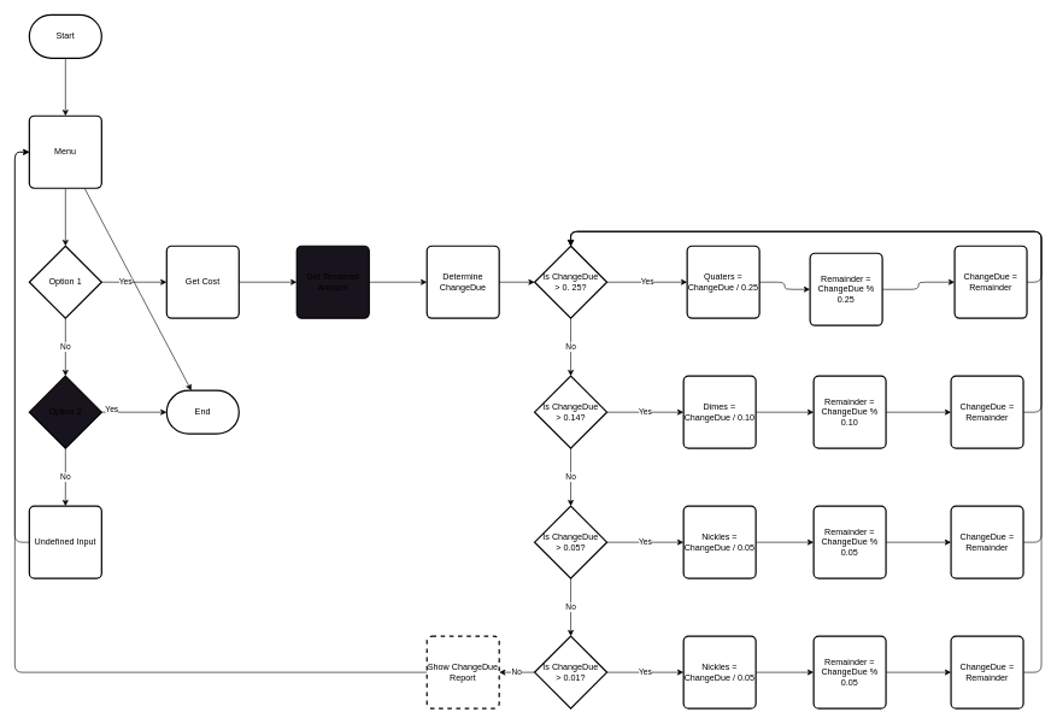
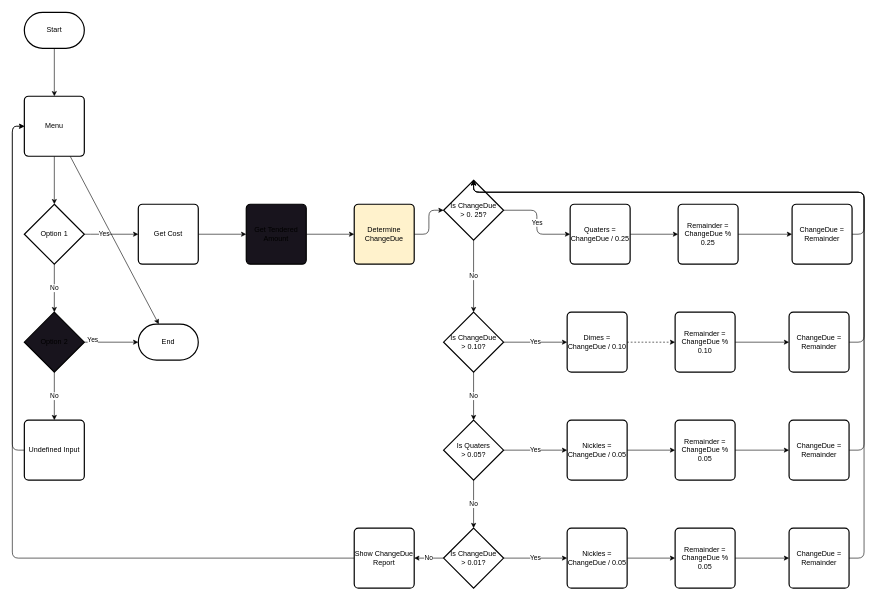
- <mxCell id="22" value="Determine ChangeDue" style="rounded=1;whiteSpace=wrap;html=1;absoluteArcSize=1;arcSize=14;strokeWidth=2;" vertex="1" parent="1"><mxGeometry x="590" y="340" width="100" height="100" as="geometry" /></mxCell>
+ <mxCell id="22" value="Determine ChangeDue" style="rounded=1;whiteSpace=wrap;html=1;absoluteArcSize=1;arcSize=14;strokeWidth=2;fillColor=#fff2cc;" vertex="1" parent="1"><mxGeometry x="590" y="340" width="100" height="100" as="geometry" /></mxCell>
- <mxCell id="25" value="Is ChangeDue&lt;br&gt;&amp;gt; 0. 25?" style="strokeWidth=2;html=1;shape=mxgraph.flowchart.decision;whiteSpace=wrap;align=center;verticalAlign=middle;" vertex="1" parent="1"><mxGeometry x="739" y="340" width="100" height="100" as="geometry" /></mxCell>
+ <mxCell id="25" value="Is ChangeDue&lt;br&gt;&amp;gt; 0. 25?" style="strokeWidth=2;html=1;shape=mxgraph.flowchart.decision;whiteSpace=wrap;align=center;verticalAlign=middle;" vertex="1" parent="1"><mxGeometry x="739" y="300" width="100" height="100" as="geometry" /></mxCell>
- <mxCell id="30" value="Remainder = ChangeDue % 0.25" style="rounded=1;whiteSpace=wrap;html=1;absoluteArcSize=1;arcSize=14;strokeWidth=2;" vertex="1" parent="1"><mxGeometry x="1120" y="350" width="100" height="100" as="geometry" /></mxCell>
+ <mxCell id="30" value="Remainder = ChangeDue % 0.25" style="rounded=1;whiteSpace=wrap;html=1;absoluteArcSize=1;arcSize=14;strokeWidth=2;" vertex="1" parent="1"><mxGeometry x="1130" y="340" width="100" height="100" as="geometry" /></mxCell>
- <mxCell id="35" value="Is ChangeDue&lt;br&gt;&amp;gt; 0.14?" style="strokeWidth=2;html=1;shape=mxgraph.flowchart.decision;whiteSpace=wrap;" vertex="1" parent="1"><mxGeometry x="739" y="520" width="100" height="100" as="geometry" /></mxCell>
+ <mxCell id="35" value="Is ChangeDue&lt;br&gt;&amp;gt; 0.10?" style="strokeWidth=2;html=1;shape=mxgraph.flowchart.decision;whiteSpace=wrap;" vertex="1" parent="1"><mxGeometry x="739" y="520" width="100" height="100" as="geometry" /></mxCell>
- <mxCell id="36" value="" style="edgeStyle=orthogonalEdgeStyle;html=1;" edge="1" parent="1" source="37" target="41"><mxGeometry relative="1" as="geometry" /></mxCell>
+ <mxCell id="36" value="" style="edgeStyle=orthogonalEdgeStyle;html=1;dashed=1;" edge="1" parent="1" source="37" target="41"><mxGeometry relative="1" as="geometry" /></mxCell>
- <mxCell id="44" value="Is ChangeDue&lt;br&gt;&amp;gt; 0.05?" style="strokeWidth=2;html=1;shape=mxgraph.flowchart.decision;whiteSpace=wrap;" vertex="1" parent="1"><mxGeometry x="739" y="700" width="100" height="100" as="geometry" /></mxCell>
+ <mxCell id="44" value="Is Quaters&lt;br&gt;&amp;gt; 0.05?" style="strokeWidth=2;html=1;shape=mxgraph.flowchart.decision;whiteSpace=wrap;" vertex="1" parent="1"><mxGeometry x="739" y="700" width="100" height="100" as="geometry" /></mxCell>
- <mxCell id="61" value="Show ChangeDue Report" style="rounded=1;whiteSpace=wrap;html=1;absoluteArcSize=1;arcSize=14;strokeWidth=2;dashed=1;" vertex="1" parent="1"><mxGeometry x="590" y="880" width="100" height="100" as="geometry" /></mxCell>
+ <mxCell id="61" value="Show ChangeDue Report" style="rounded=1;whiteSpace=wrap;html=1;absoluteArcSize=1;arcSize=14;strokeWidth=2;" vertex="1" parent="1"><mxGeometry x="590" y="880" width="100" height="100" as="geometry" /></mxCell>
